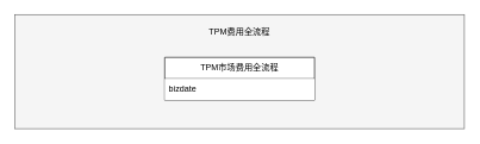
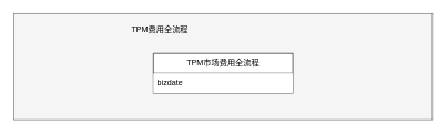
- <mxCell id="5" value="TPM费用全流程" style="text;html=1;strokeColor=none;fillColor=none;align=center;verticalAlign=middle;whiteSpace=wrap;rounded=0;" vertex="1" parent="1"><mxGeometry x="277" y="30" width="116" height="30" as="geometry" /></mxCell>
+ <mxCell id="5" value="TPM费用全流程" style="text;html=1;strokeColor=none;fillColor=none;align=center;verticalAlign=middle;whiteSpace=wrap;rounded=0;" vertex="1" parent="1"><mxGeometry x="182" y="30" width="116" height="30" as="geometry" /></mxCell>
